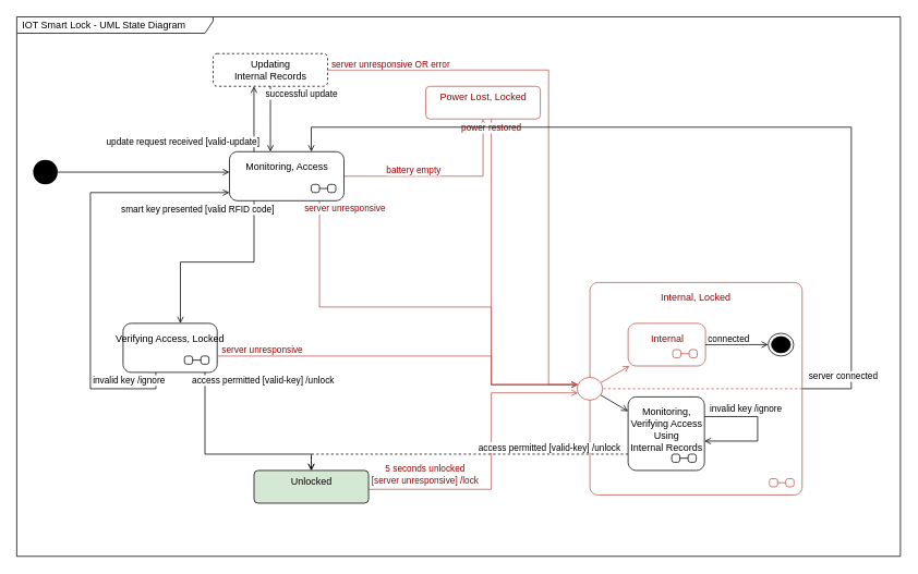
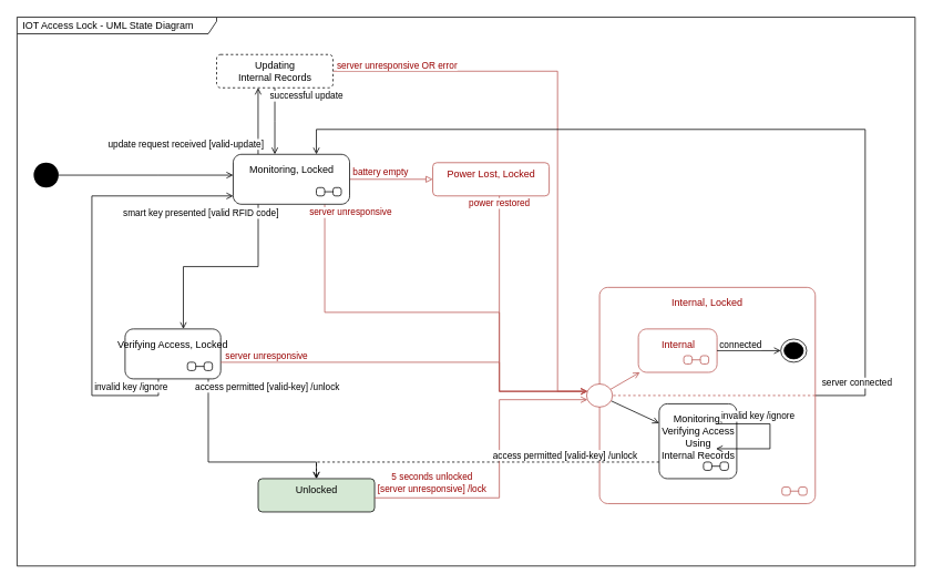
- <mxCell id="2" value="IOT Smart Lock - UML State Diagram" style="shape=umlFrame;whiteSpace=wrap;html=1;width=240;height=20;boundedLbl=1;verticalAlign=middle;align=left;spacingLeft=5;fontColor=#000000;fillColor=default;" parent="1" vertex="1"><mxGeometry x="20" y="20" width="1080" height="660" as="geometry" /></mxCell>
+ <mxCell id="2" value="IOT Access Lock - UML State Diagram" style="shape=umlFrame;whiteSpace=wrap;html=1;width=240;height=20;boundedLbl=1;verticalAlign=middle;align=left;spacingLeft=5;fontColor=#000000;fillColor=default;" parent="1" vertex="1"><mxGeometry x="20" y="20" width="1080" height="660" as="geometry" /></mxCell>
- <mxCell id="26" value="Power Lost, Locked" style="html=1;align=center;verticalAlign=top;rounded=1;absoluteArcSize=1;arcSize=10;dashed=0;fillColor=none;strokeColor=#b85450;fontColor=#990000;" parent="1" vertex="1"><mxGeometry x="519.94" y="104.97" width="140" height="40" as="geometry" /></mxCell>
+ <mxCell id="26" value="Power Lost, Locked" style="html=1;align=center;verticalAlign=top;rounded=1;absoluteArcSize=1;arcSize=10;dashed=0;fillColor=none;strokeColor=#b85450;fontColor=#990000;" parent="1" vertex="1"><mxGeometry x="519.94" y="194.97" width="140" height="40" as="geometry" /></mxCell>
- <mxCell id="16" value="Monitoring, Access" style="shape=umlState;rounded=1;verticalAlign=top;spacingTop=5;umlStateSymbol=collapseState;absoluteArcSize=1;arcSize=10;dashed=0;fontFamily=Helvetica;fontSize=12;fontColor=default;align=center;strokeColor=default;fillColor=default;html=1;" parent="1" vertex="1"><mxGeometry x="279.94" y="184.97" width="140" height="60" as="geometry" /></mxCell>
+ <mxCell id="16" value="Monitoring, Locked" style="shape=umlState;rounded=1;verticalAlign=top;spacingTop=5;umlStateSymbol=collapseState;absoluteArcSize=1;arcSize=10;dashed=0;fontFamily=Helvetica;fontSize=12;fontColor=default;align=center;strokeColor=default;fillColor=default;html=1;" parent="1" vertex="1"><mxGeometry x="279.94" y="184.97" width="140" height="60" as="geometry" /></mxCell>
- <mxCell id="33" value="Monitoring, &lt;br&gt;&lt;div&gt;Verifying Access &lt;br&gt;&lt;/div&gt;&lt;div&gt;Using&lt;br&gt;&lt;/div&gt;Internal Records" style="shape=umlState;rounded=1;verticalAlign=top;spacingTop=5;umlStateSymbol=collapseState;absoluteArcSize=1;arcSize=10;dashed=0;fontFamily=Helvetica;fontSize=12;fontColor=#000000;align=center;strokeColor=default;fillColor=default;html=1;" parent="31" vertex="1"><mxGeometry x="46.7" y="140" width="93.3" height="90" as="geometry" /></mxCell>
+ <mxCell id="33" value="Monitoring, &lt;br&gt;&lt;div&gt;Verifying Access &lt;br&gt;&lt;/div&gt;&lt;div&gt;Using&lt;br&gt;&lt;/div&gt;Internal Records" style="shape=umlState;rounded=1;verticalAlign=top;spacingTop=5;umlStateSymbol=collapseState;absoluteArcSize=1;arcSize=10;dashed=0;fontFamily=Helvetica;fontSize=12;fontColor=#000000;align=center;strokeColor=default;fillColor=default;html=1;" parent="31" vertex="1"><mxGeometry x="71.7" y="140" width="93.3" height="90" as="geometry" /></mxCell>
